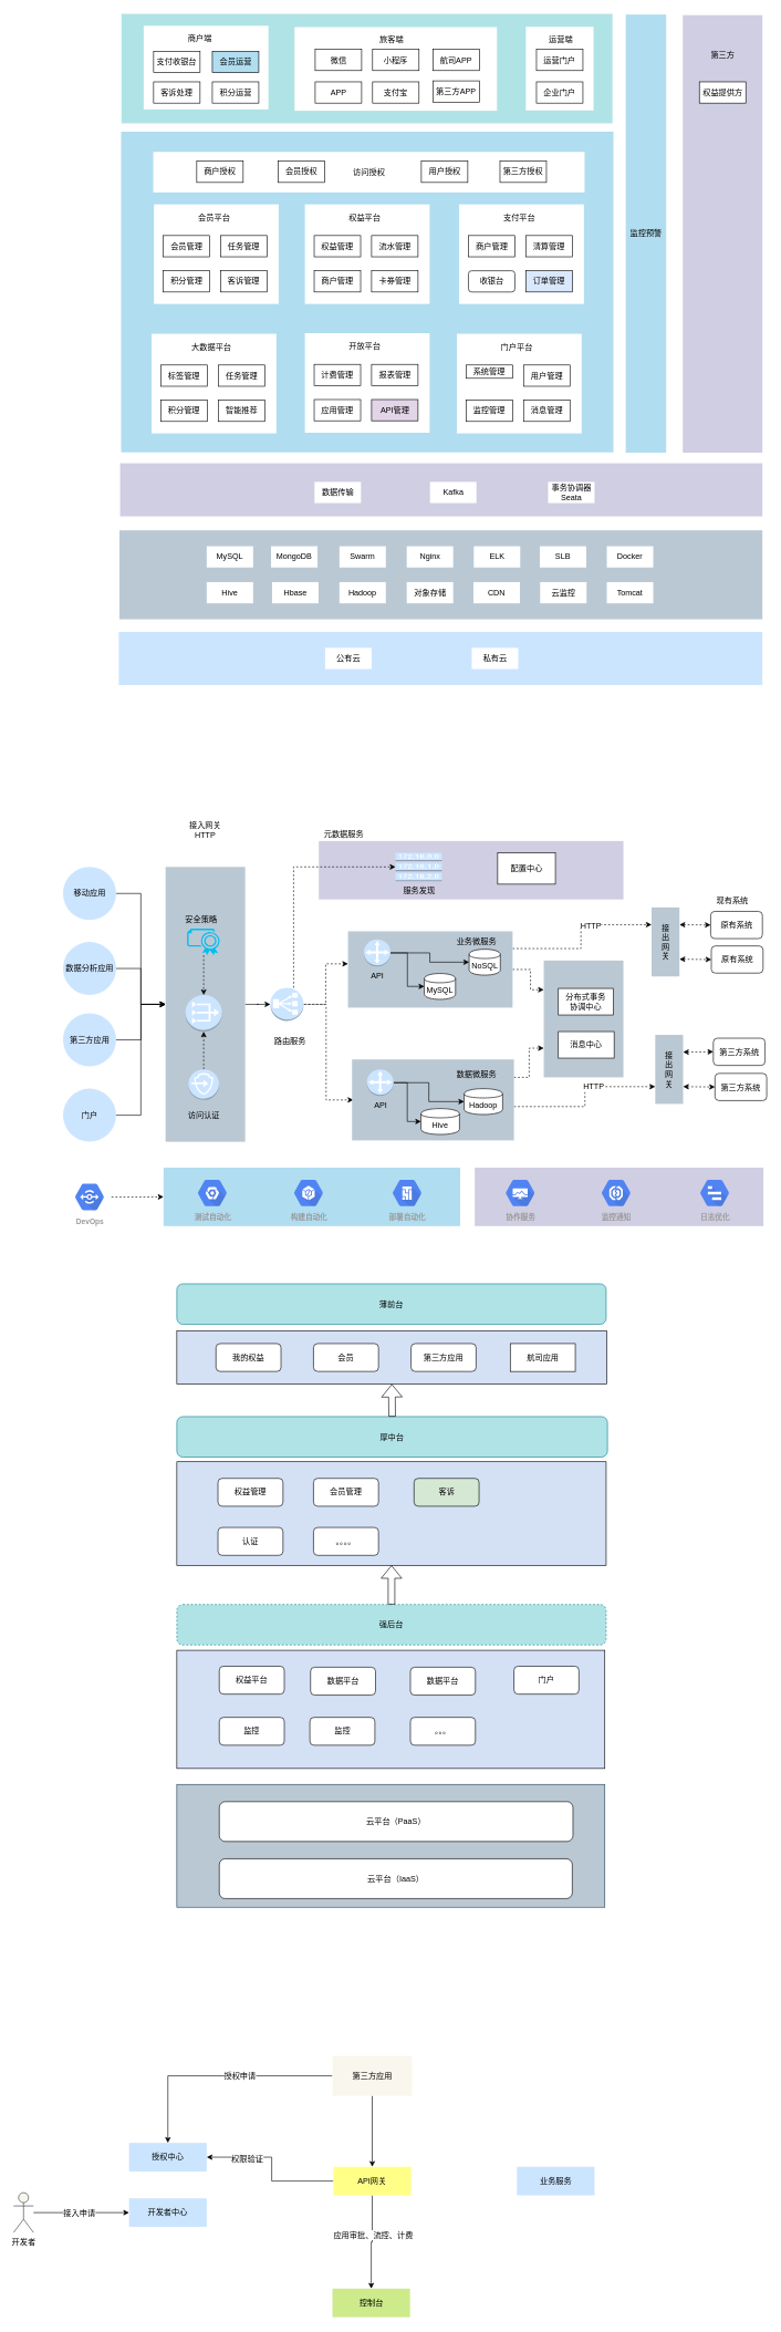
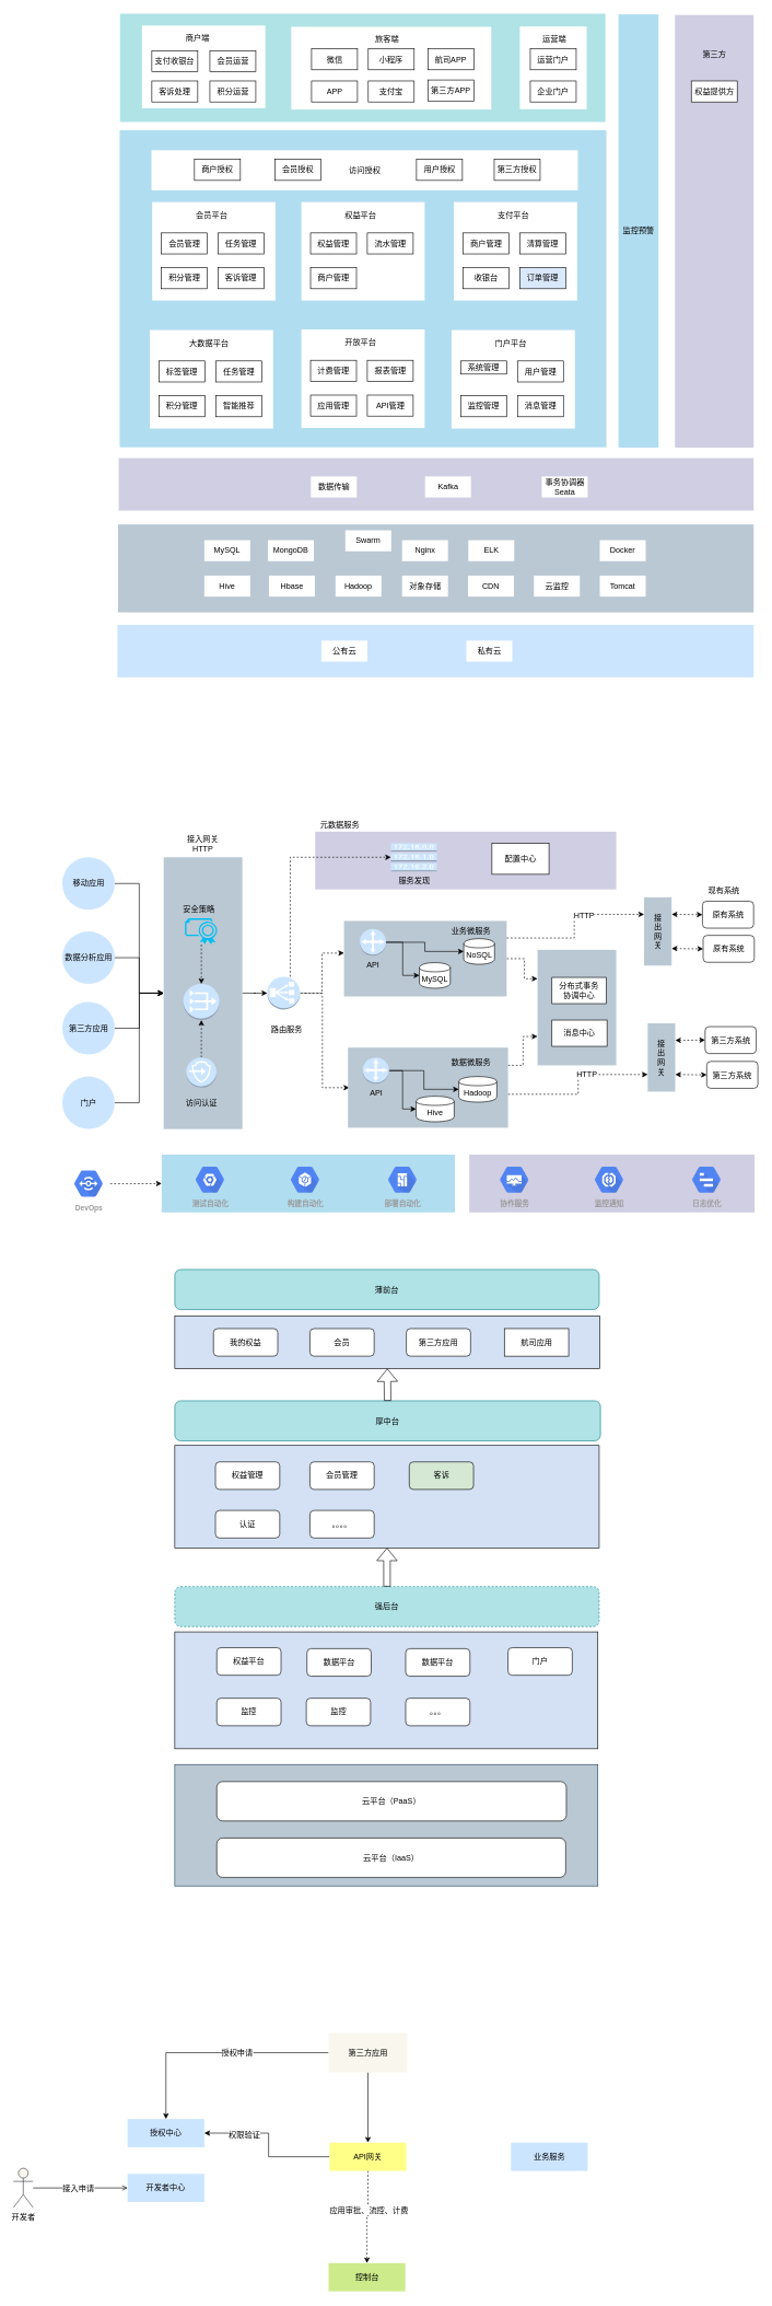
- <mxCell id="87" value="会员运营" style="rounded=0;whiteSpace=wrap;html=1;strokeColor=#000000;fillColor=#b1ddf0;" parent="1" vertex="1"><mxGeometry x="319.5" y="76.5" width="70" height="32" as="geometry" /></mxCell>
+ <mxCell id="87" value="会员运营" style="rounded=0;whiteSpace=wrap;html=1;strokeColor=#000000;" parent="1" vertex="1"><mxGeometry x="319.5" y="76.5" width="70" height="32" as="geometry" /></mxCell>
- <mxCell id="73" value="卡券管理" style="rounded=0;whiteSpace=wrap;html=1;strokeColor=#000000;" parent="1" vertex="1"><mxGeometry x="559.5" y="407" width="70" height="32" as="geometry" /></mxCell>
- <mxCell id="44" value="收银台" style="whiteSpace=wrap;html=1;strokeColor=#000000;rounded=1;" parent="1" vertex="1"><mxGeometry x="705.5" y="407" width="70" height="32" as="geometry" /></mxCell>
+ <mxCell id="44" value="收银台" style="rounded=0;whiteSpace=wrap;html=1;strokeColor=#000000;" parent="1" vertex="1"><mxGeometry x="705.5" y="407" width="70" height="32" as="geometry" /></mxCell>
- <mxCell id="65" value="API管理" style="rounded=0;whiteSpace=wrap;html=1;strokeColor=#000000;fillColor=#e1d5e7;" parent="1" vertex="1"><mxGeometry x="559.5" y="601" width="70" height="32" as="geometry" /></mxCell>
+ <mxCell id="65" value="API管理" style="rounded=0;whiteSpace=wrap;html=1;strokeColor=#000000;" parent="1" vertex="1"><mxGeometry x="559.5" y="601" width="70" height="32" as="geometry" /></mxCell>
- <mxCell id="23" value="Swarm" style="rounded=0;whiteSpace=wrap;html=1;strokeColor=none;" parent="1" vertex="1"><mxGeometry x="511" y="822" width="70" height="32" as="geometry" /></mxCell>
+ <mxCell id="23" value="Swarm" style="rounded=0;whiteSpace=wrap;html=1;strokeColor=none;" parent="1" vertex="1"><mxGeometry x="526" y="807" width="70" height="32" as="geometry" /></mxCell>
- <mxCell id="21" value="SLB" style="rounded=0;whiteSpace=wrap;html=1;strokeColor=none;" parent="1" vertex="1"><mxGeometry x="813" y="822" width="70" height="32" as="geometry" /></mxCell>
- <mxCell id="96" value="接入网关HTTP" style="text;html=1;strokeColor=none;fillColor=none;align=center;verticalAlign=middle;whiteSpace=wrap;rounded=0;" parent="1" vertex="1"><mxGeometry x="277.5" y="1239" width="62" height="20" as="geometry" /></mxCell>
+ <mxCell id="96" value="接入网关HTTP" style="text;html=1;strokeColor=none;fillColor=none;align=center;verticalAlign=middle;whiteSpace=wrap;rounded=0;" parent="1" vertex="1"><mxGeometry x="277.5" y="1274" width="62" height="20" as="geometry" /></mxCell>
- <mxCell id="191" style="edgeStyle=orthogonalEdgeStyle;rounded=0;orthogonalLoop=1;jettySize=auto;html=1;" edge="1" parent="1" source="193" target="197"><mxGeometry relative="1" as="geometry" /></mxCell>
+ <mxCell id="191" style="edgeStyle=orthogonalEdgeStyle;rounded=0;orthogonalLoop=1;jettySize=auto;html=1;endArrow=open;" edge="1" parent="1" source="193" target="197"><mxGeometry relative="1" as="geometry" /></mxCell>
- <mxCell id="198" value="" style="edgeStyle=orthogonalEdgeStyle;rounded=0;orthogonalLoop=1;jettySize=auto;html=1;startArrow=none;startFill=0;endArrow=classic;endFill=1;" edge="1" parent="1" source="200" target="201"><mxGeometry relative="1" as="geometry" /></mxCell>
+ <mxCell id="198" value="" style="edgeStyle=orthogonalEdgeStyle;rounded=0;orthogonalLoop=1;jettySize=auto;html=1;startArrow=none;startFill=0;endArrow=classic;endFill=1;dashed=1;" edge="1" parent="1" source="200" target="201"><mxGeometry relative="1" as="geometry" /></mxCell>
